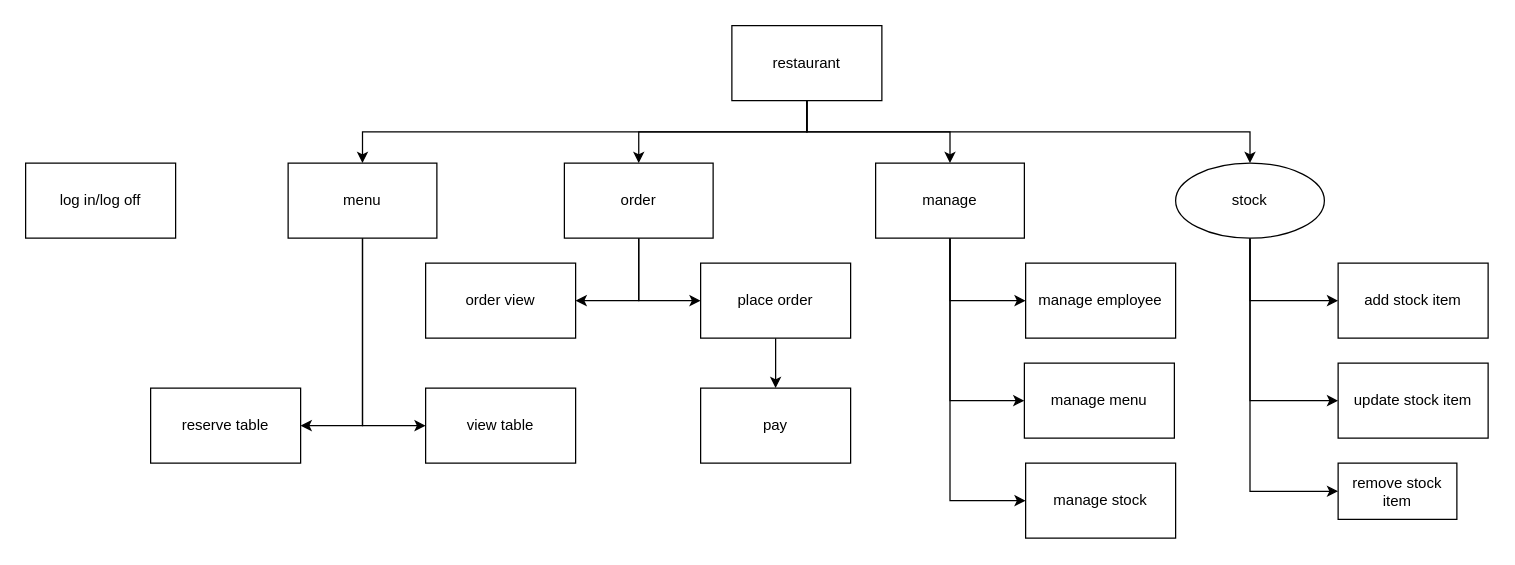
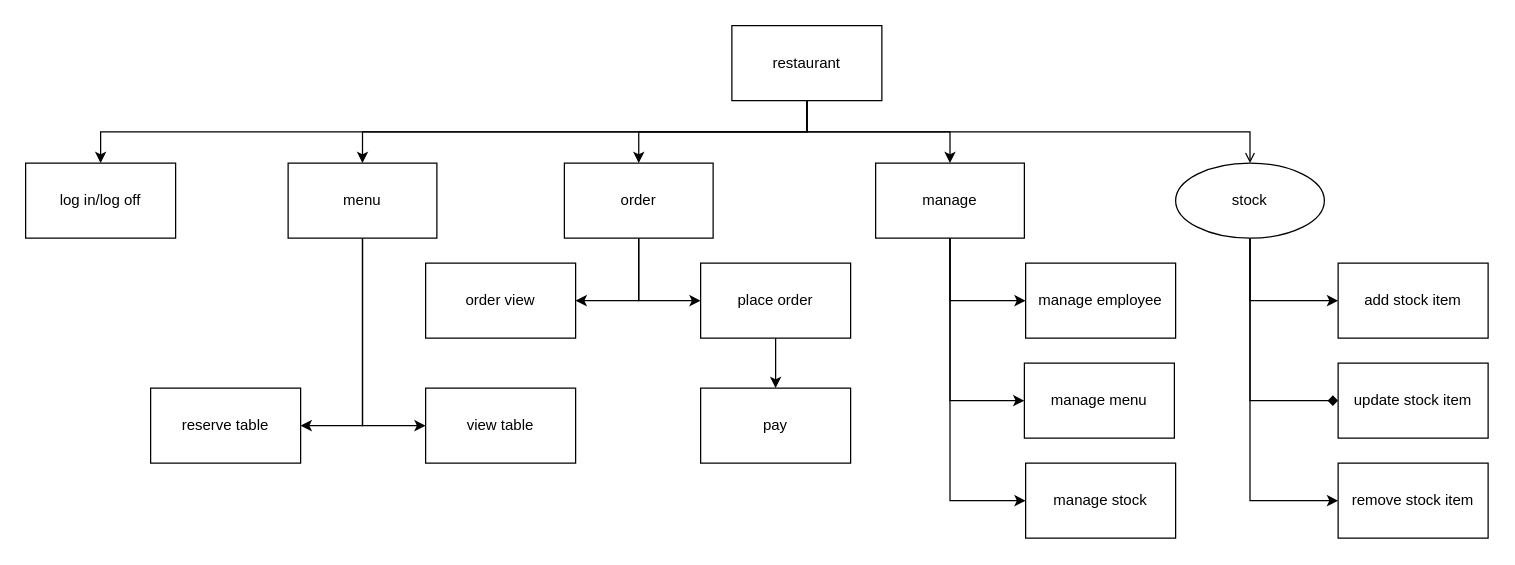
+ <mxCell id="6" style="edgeStyle=orthogonalEdgeStyle;rounded=0;orthogonalLoop=1;jettySize=auto;html=1;exitX=0.5;exitY=1;exitDx=0;exitDy=0;" edge="1" parent="1" source="7" target="8"><mxGeometry relative="1" as="geometry" /></mxCell>
- <mxCell id="5" style="edgeStyle=orthogonalEdgeStyle;rounded=0;orthogonalLoop=1;jettySize=auto;html=1;exitX=0.5;exitY=1;exitDx=0;exitDy=0;entryX=0.5;entryY=0;entryDx=0;entryDy=0;" edge="1" parent="1" source="7" target="23"><mxGeometry relative="1" as="geometry" /></mxCell>
+ <mxCell id="5" style="edgeStyle=orthogonalEdgeStyle;rounded=0;orthogonalLoop=1;jettySize=auto;html=1;exitX=0.5;exitY=1;exitDx=0;exitDy=0;entryX=0.5;entryY=0;entryDx=0;entryDy=0;endArrow=open;" edge="1" parent="1" source="7" target="23"><mxGeometry relative="1" as="geometry" /></mxCell>
- <mxCell id="21" style="edgeStyle=orthogonalEdgeStyle;rounded=0;orthogonalLoop=1;jettySize=auto;html=1;exitX=0.5;exitY=1;exitDx=0;exitDy=0;entryX=0;entryY=0.5;entryDx=0;entryDy=0;" edge="1" parent="1" source="23" target="33"><mxGeometry relative="1" as="geometry" /></mxCell>
+ <mxCell id="21" style="edgeStyle=orthogonalEdgeStyle;rounded=0;orthogonalLoop=1;jettySize=auto;html=1;exitX=0.5;exitY=1;exitDx=0;exitDy=0;entryX=0;entryY=0.5;entryDx=0;entryDy=0;endArrow=diamond;" edge="1" parent="1" source="23" target="33"><mxGeometry relative="1" as="geometry" /></mxCell>
- <mxCell id="32" value="remove stock item" style="rounded=0;whiteSpace=wrap;html=1;" vertex="1" parent="1"><mxGeometry x="1070" y="370" width="95" height="45" as="geometry" /></mxCell>
+ <mxCell id="32" value="remove stock item" style="rounded=0;whiteSpace=wrap;html=1;" vertex="1" parent="1"><mxGeometry x="1070" y="370" width="120" height="60" as="geometry" /></mxCell>
